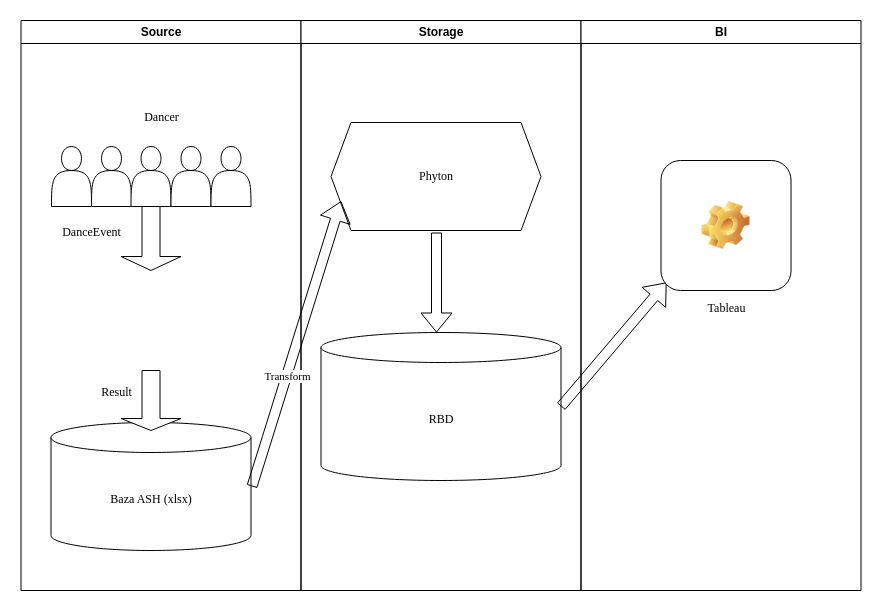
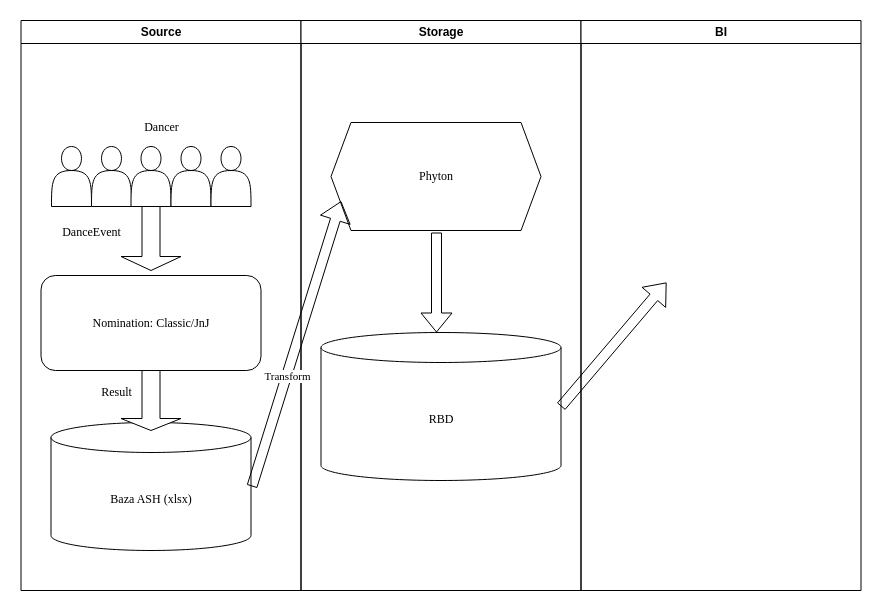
- <mxCell id="12" value="Dancer" style="text;html=1;align=center;verticalAlign=middle;resizable=0;points=[];autosize=1;strokeColor=none;fillColor=none;fontFamily=Verdana;" vertex="1" parent="2"><mxGeometry x="105" y="82" width="70" height="30" as="geometry" /></mxCell>
+ <mxCell id="12" value="Dancer" style="text;html=1;align=center;verticalAlign=middle;resizable=0;points=[];autosize=1;strokeColor=none;fillColor=none;fontFamily=Verdana;" vertex="1" parent="2"><mxGeometry x="105" y="92" width="70" height="30" as="geometry" /></mxCell>
- <mxCell id="19" value="Tableau" style="icon;html=1;image=img/clipart/Gear_128x128.png;fontFamily=Verdana;" vertex="1" parent="17"><mxGeometry x="80" y="140" width="130" height="130" as="geometry" /></mxCell>
+ <mxCell id="3" value="Nomination: Classic/JnJ" style="rounded=1;whiteSpace=wrap;html=1;fontFamily=Verdana;" vertex="1" parent="2"><mxGeometry x="20" y="255" width="220" height="95" as="geometry" /></mxCell>
